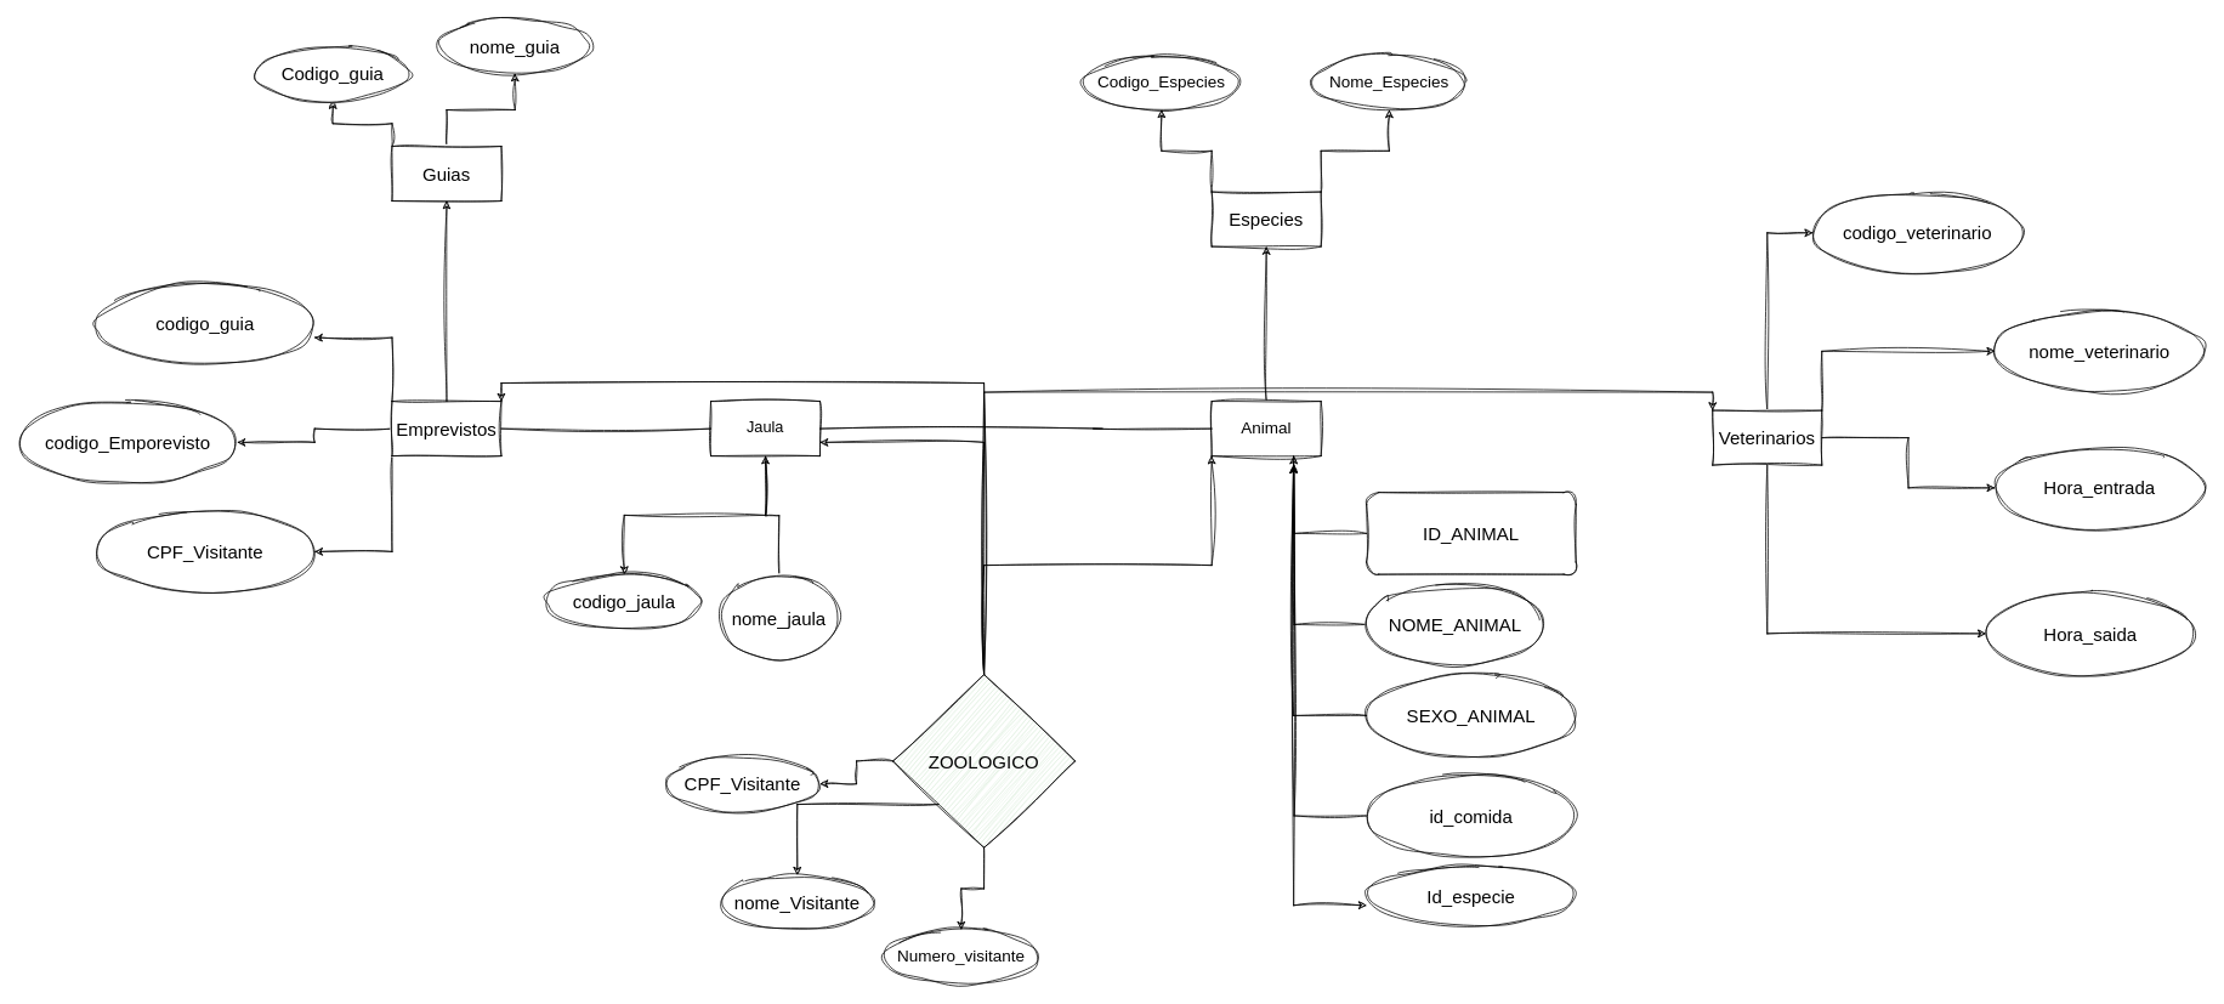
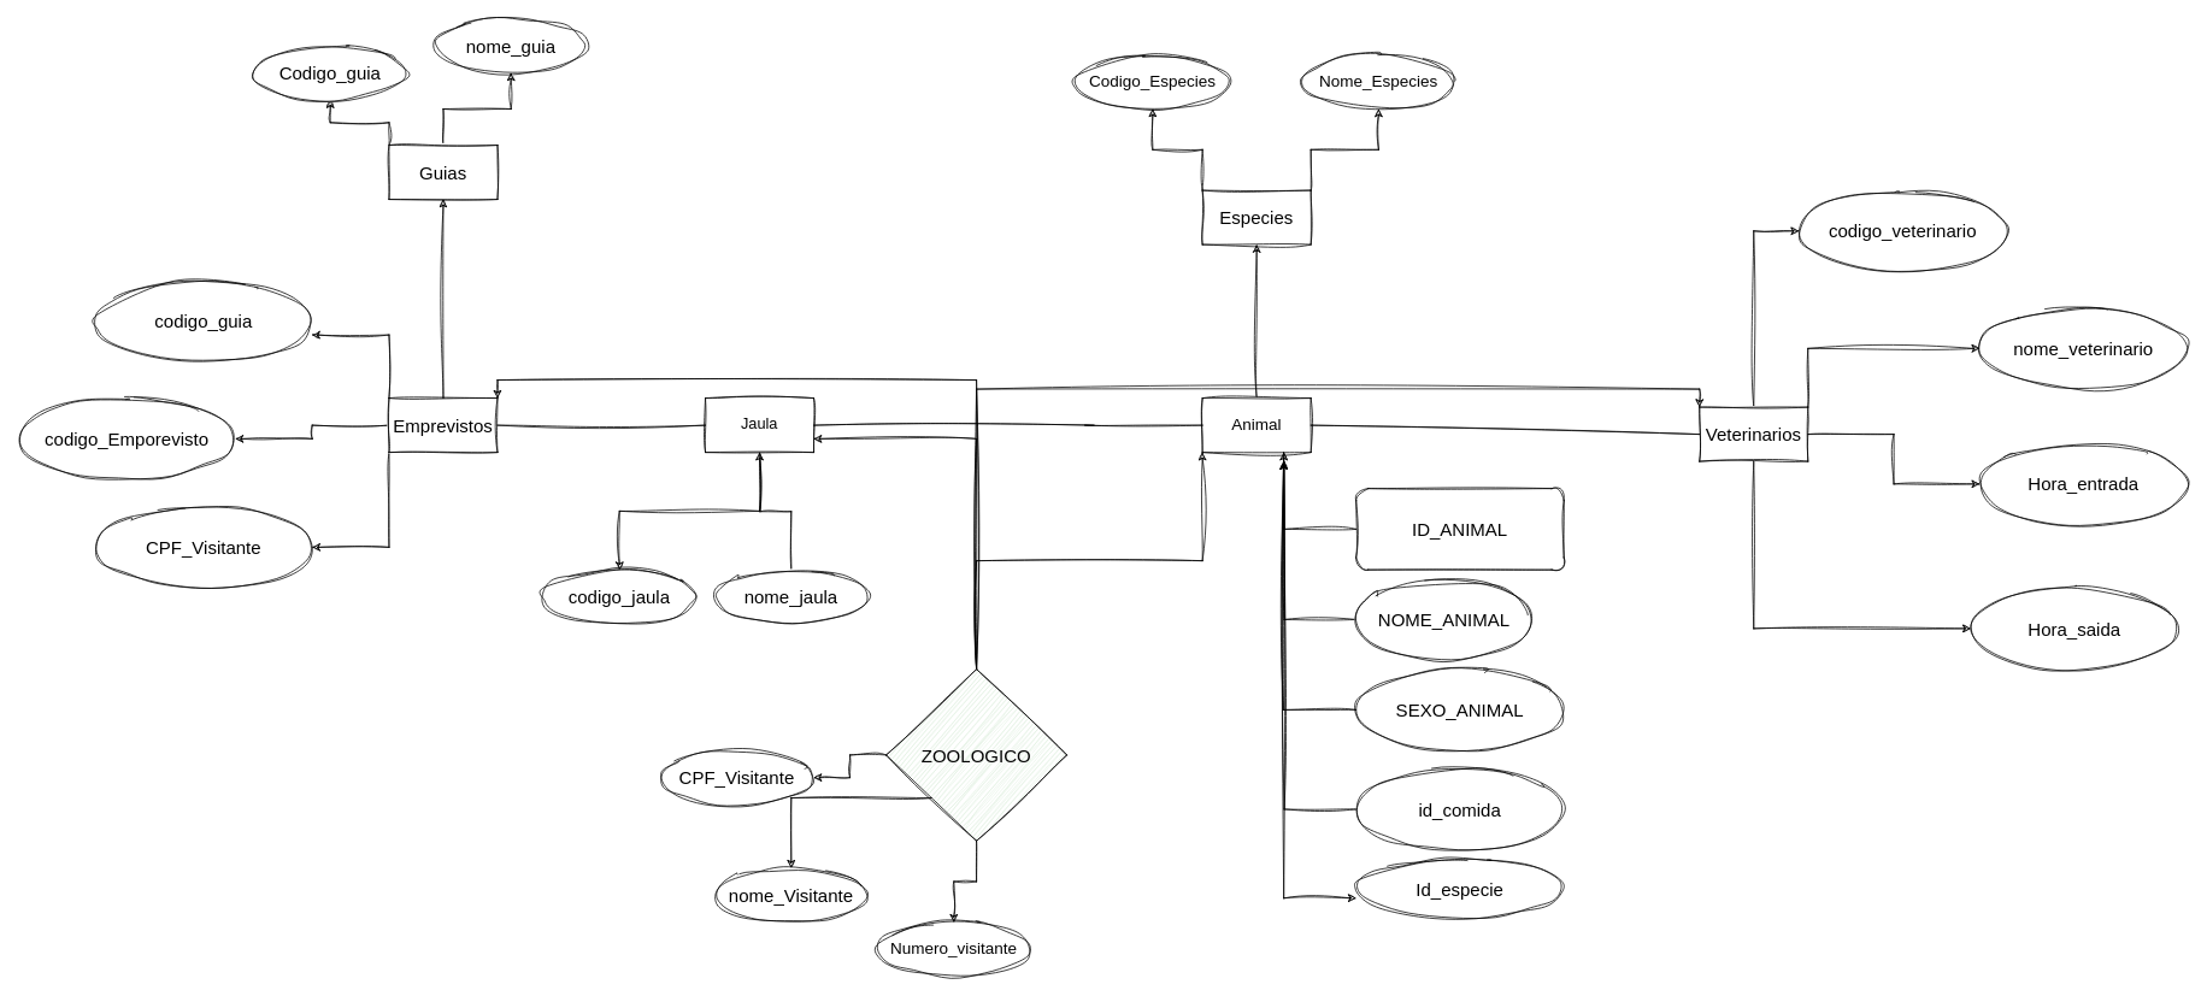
+ <mxCell id="41" value="" style="endArrow=none;html=1;rounded=0;exitX=1;exitY=0.5;exitDx=0;exitDy=0;entryX=0;entryY=0.5;entryDx=0;entryDy=0;sketch=1;curveFitting=1;jiggle=2;" edge="1" parent="1" source="9" target="40"><mxGeometry width="50" height="50" relative="1" as="geometry"><mxPoint x="1610" y="590" as="sourcePoint" /><mxPoint x="1660" y="540" as="targetPoint" /></mxGeometry></mxCell>
- <mxCell id="22" value="&lt;font style=&quot;font-size: 20px;&quot;&gt;nome_jaula&lt;/font&gt;" style="ellipse;whiteSpace=wrap;html=1;sketch=1;curveFitting=1;jiggle=2;" vertex="1" parent="1"><mxGeometry x="790" y="630" width="130" height="95" as="geometry" /></mxCell>
+ <mxCell id="22" value="&lt;font style=&quot;font-size: 20px;&quot;&gt;nome_jaula&lt;/font&gt;" style="ellipse;whiteSpace=wrap;html=1;sketch=1;curveFitting=1;jiggle=2;" vertex="1" parent="1"><mxGeometry x="790" y="630" width="170" height="60" as="geometry" /></mxCell>
